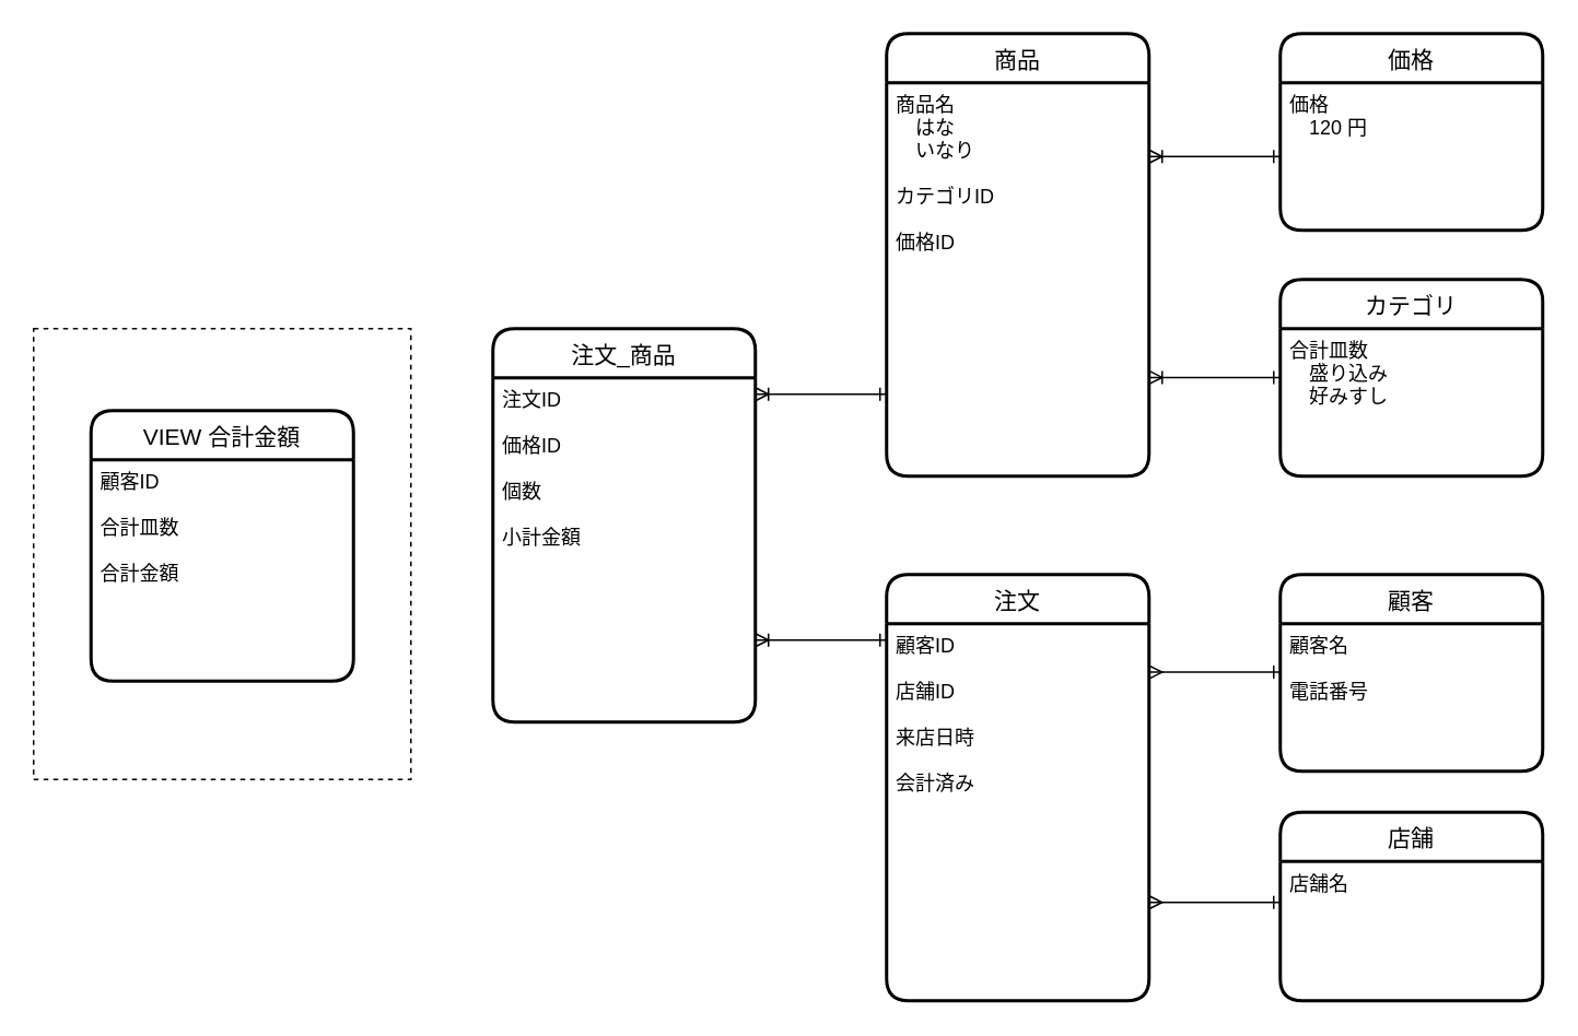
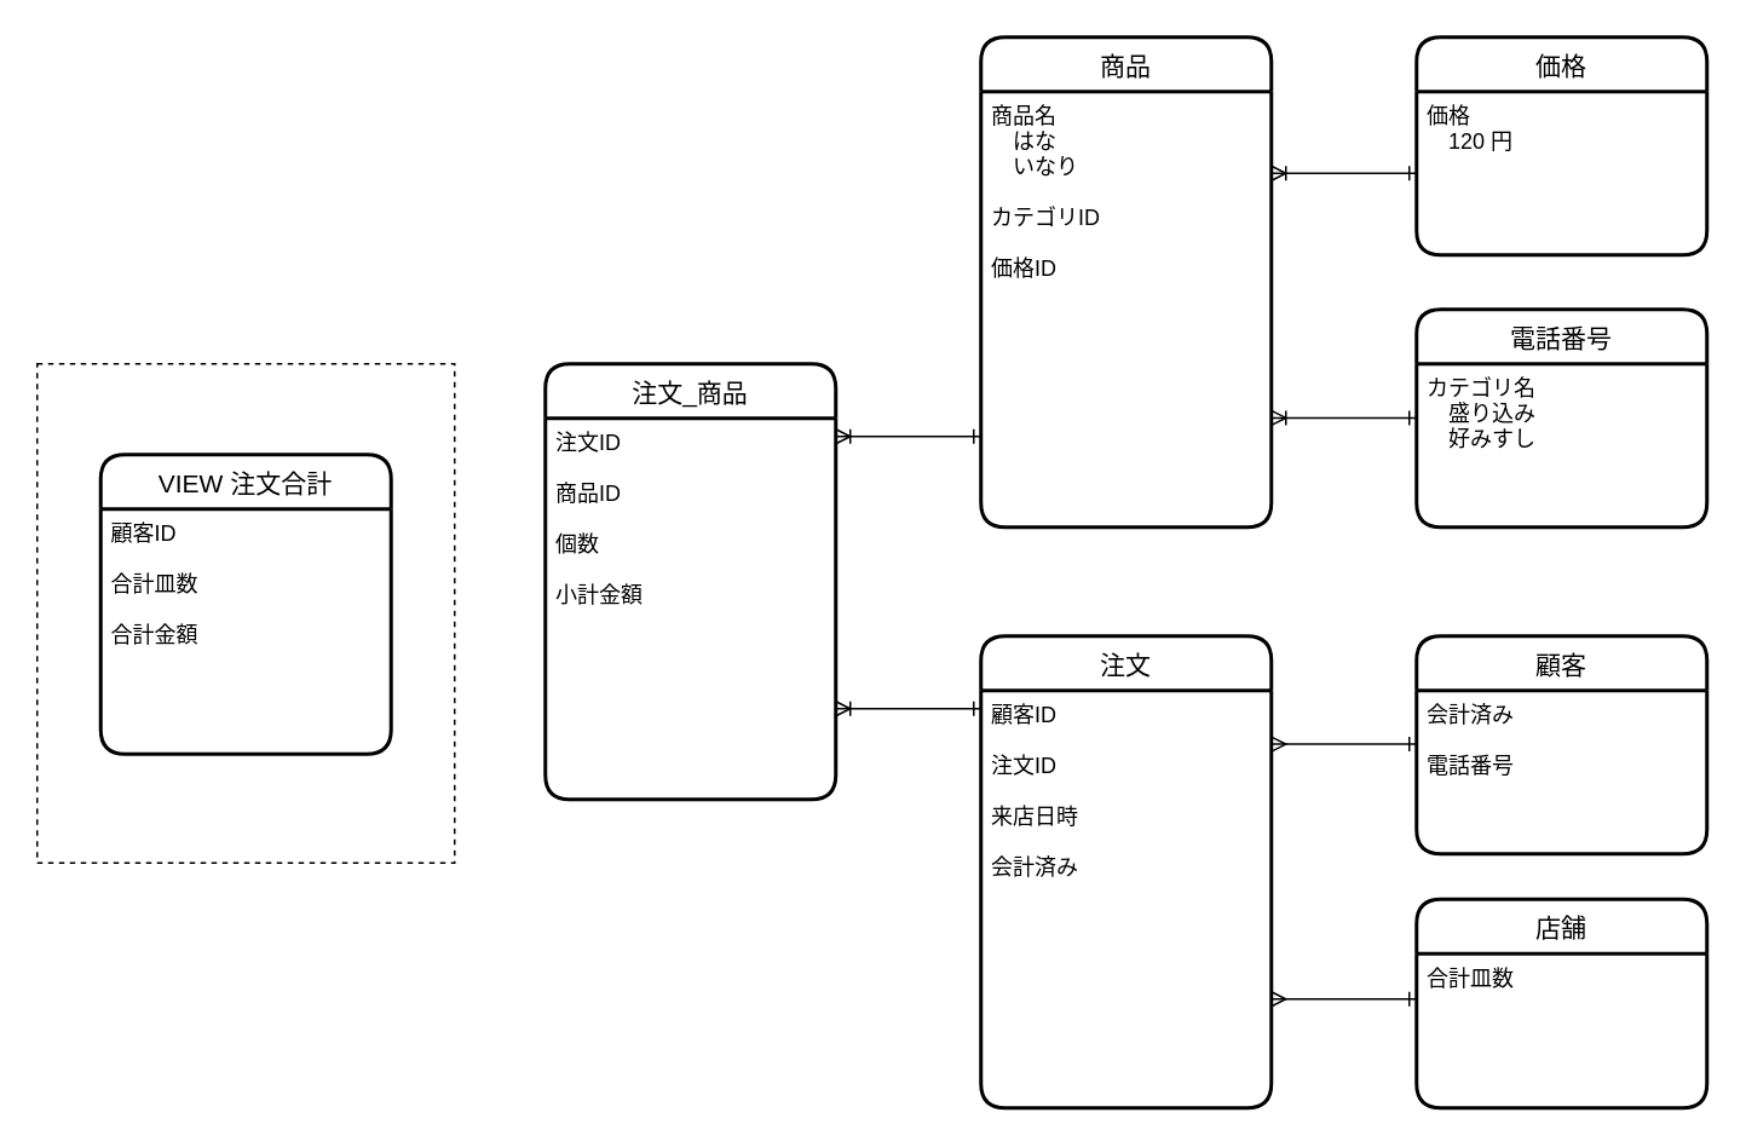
- <mxCell id="10" value="カテゴリ" style="swimlane;childLayout=stackLayout;horizontal=1;startSize=30;horizontalStack=0;rounded=1;fontSize=14;fontStyle=0;strokeWidth=2;resizeParent=0;resizeLast=1;shadow=0;dashed=0;align=center;" parent="1" vertex="1"><mxGeometry x="780" y="170" width="160" height="120" as="geometry" /></mxCell>
+ <mxCell id="10" value="電話番号" style="swimlane;childLayout=stackLayout;horizontal=1;startSize=30;horizontalStack=0;rounded=1;fontSize=14;fontStyle=0;strokeWidth=2;resizeParent=0;resizeLast=1;shadow=0;dashed=0;align=center;" parent="1" vertex="1"><mxGeometry x="780" y="170" width="160" height="120" as="geometry" /></mxCell>
- <mxCell id="11" value="合計皿数&#10;　盛り込み&#10;　好みすし" style="align=left;strokeColor=none;fillColor=none;spacingLeft=4;fontSize=12;verticalAlign=top;resizable=0;rotatable=0;part=1;" parent="10" vertex="1"><mxGeometry y="30" width="160" height="90" as="geometry" /></mxCell>
+ <mxCell id="11" value="カテゴリ名&#10;　盛り込み&#10;　好みすし" style="align=left;strokeColor=none;fillColor=none;spacingLeft=4;fontSize=12;verticalAlign=top;resizable=0;rotatable=0;part=1;" parent="10" vertex="1"><mxGeometry y="30" width="160" height="90" as="geometry" /></mxCell>
- <mxCell id="9" value="注文ID&#10;&#10;価格ID&#10;&#10;個数&#10;&#10;小計金額" style="align=left;strokeColor=none;fillColor=none;spacingLeft=4;fontSize=12;verticalAlign=top;resizable=0;rotatable=0;part=1;" parent="8" vertex="1"><mxGeometry y="30" width="160" height="210" as="geometry" /></mxCell>
+ <mxCell id="9" value="注文ID&#10;&#10;商品ID&#10;&#10;個数&#10;&#10;小計金額" style="align=left;strokeColor=none;fillColor=none;spacingLeft=4;fontSize=12;verticalAlign=top;resizable=0;rotatable=0;part=1;" parent="8" vertex="1"><mxGeometry y="30" width="160" height="210" as="geometry" /></mxCell>
- <mxCell id="18" value="VIEW 合計金額" style="swimlane;childLayout=stackLayout;horizontal=1;startSize=30;horizontalStack=0;rounded=1;fontSize=14;fontStyle=0;strokeWidth=2;resizeParent=0;resizeLast=1;shadow=0;dashed=0;align=center;" parent="1" vertex="1"><mxGeometry x="55" y="250" width="160" height="165" as="geometry" /></mxCell>
+ <mxCell id="18" value="VIEW 注文合計" style="swimlane;childLayout=stackLayout;horizontal=1;startSize=30;horizontalStack=0;rounded=1;fontSize=14;fontStyle=0;strokeWidth=2;resizeParent=0;resizeLast=1;shadow=0;dashed=0;align=center;" parent="1" vertex="1"><mxGeometry x="55" y="250" width="160" height="165" as="geometry" /></mxCell>
- <mxCell id="5" value="顧客ID&#10;&#10;店舗ID&#10;&#10;来店日時&#10;&#10;会計済み" style="align=left;strokeColor=none;fillColor=none;spacingLeft=4;fontSize=12;verticalAlign=top;resizable=0;rotatable=0;part=1;" parent="3" vertex="1"><mxGeometry y="30" width="160" height="230" as="geometry" /></mxCell>
+ <mxCell id="5" value="顧客ID&#10;&#10;注文ID&#10;&#10;来店日時&#10;&#10;会計済み" style="align=left;strokeColor=none;fillColor=none;spacingLeft=4;fontSize=12;verticalAlign=top;resizable=0;rotatable=0;part=1;" parent="3" vertex="1"><mxGeometry y="30" width="160" height="230" as="geometry" /></mxCell>
- <mxCell id="15" value="顧客名&#10;&#10;電話番号" style="align=left;strokeColor=none;fillColor=none;spacingLeft=4;fontSize=12;verticalAlign=top;resizable=0;rotatable=0;part=1;" parent="14" vertex="1"><mxGeometry y="30" width="160" height="90" as="geometry" /></mxCell>
+ <mxCell id="15" value="会計済み&#10;&#10;電話番号" style="align=left;strokeColor=none;fillColor=none;spacingLeft=4;fontSize=12;verticalAlign=top;resizable=0;rotatable=0;part=1;" parent="14" vertex="1"><mxGeometry y="30" width="160" height="90" as="geometry" /></mxCell>
- <mxCell id="17" value="店舗名" style="align=left;strokeColor=none;fillColor=none;spacingLeft=4;fontSize=12;verticalAlign=top;resizable=0;rotatable=0;part=1;" parent="16" vertex="1"><mxGeometry y="30" width="160" height="85" as="geometry" /></mxCell>
+ <mxCell id="17" value="合計皿数" style="align=left;strokeColor=none;fillColor=none;spacingLeft=4;fontSize=12;verticalAlign=top;resizable=0;rotatable=0;part=1;" parent="16" vertex="1"><mxGeometry y="30" width="160" height="85" as="geometry" /></mxCell>
